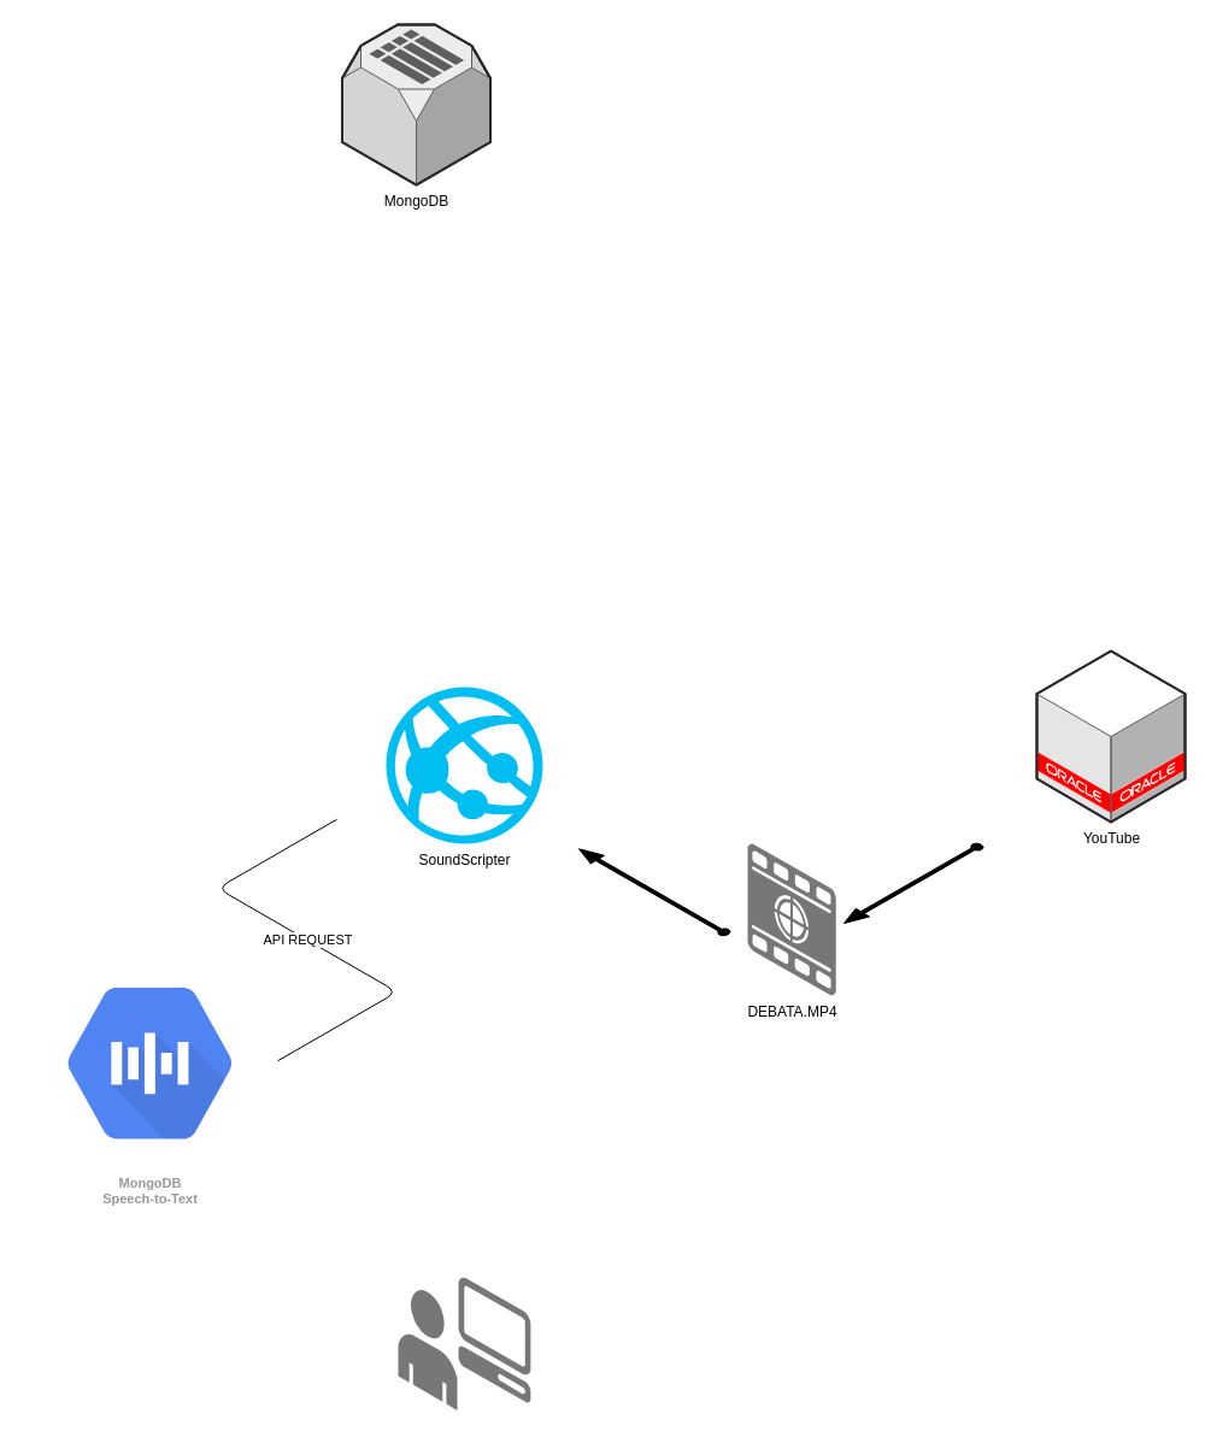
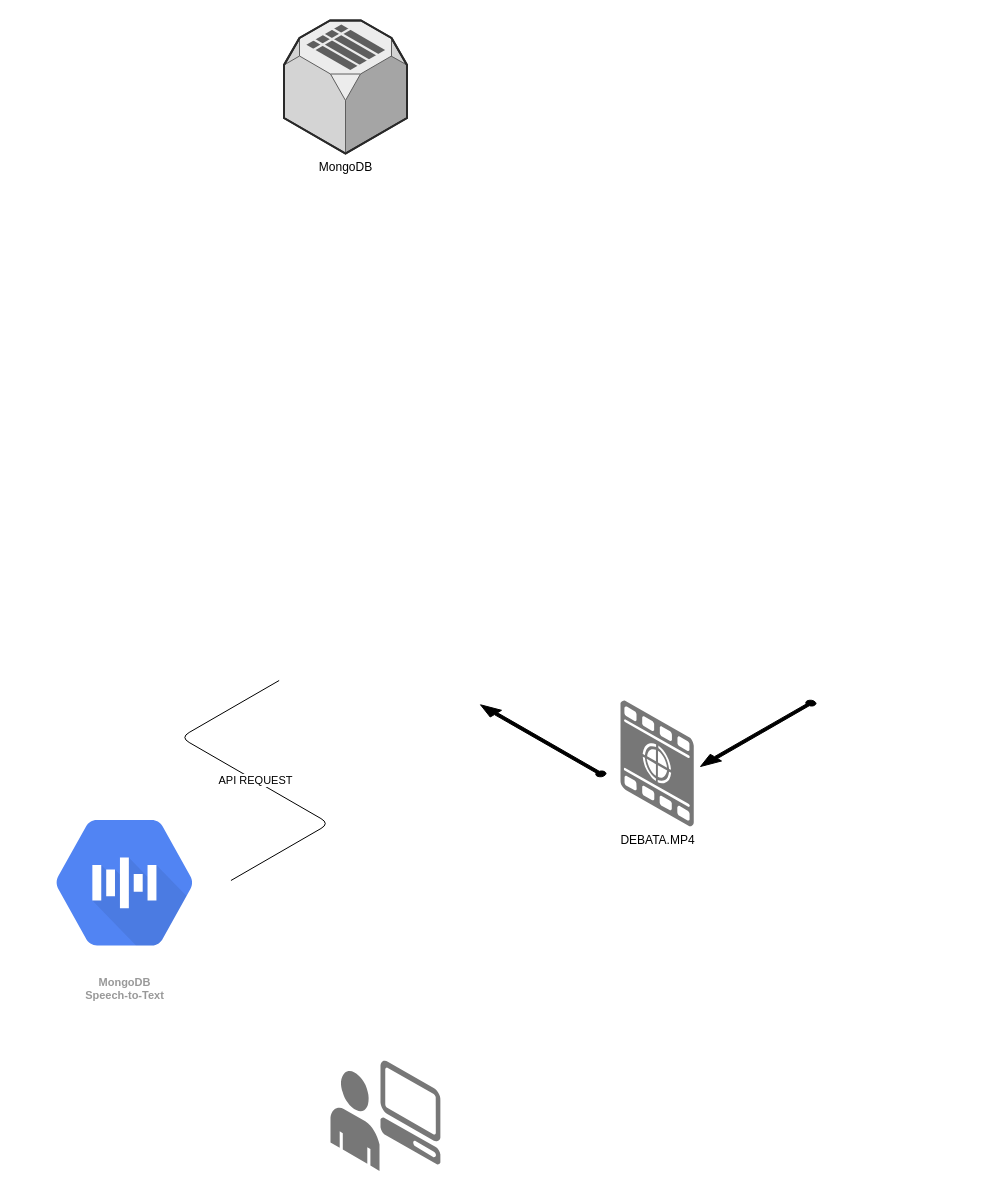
- <mxCell id="5" value="YouTube" style="verticalLabelPosition=bottom;html=1;verticalAlign=top;strokeWidth=1;align=center;outlineConnect=0;dashed=0;outlineConnect=0;shape=mxgraph.aws3d.oracleDataCenter;fillColor=#ffffff;strokeColor=#5E5E5E;aspect=fixed;" vertex="1" parent="1"><mxGeometry x="860" y="540" width="123" height="142" as="geometry" /></mxCell>
- <mxCell id="9" value="SoundScripter" style="verticalLabelPosition=bottom;html=1;verticalAlign=top;align=center;strokeColor=none;fillColor=#00BEF2;shape=mxgraph.azure.azure_website;pointerEvents=1;" vertex="1" parent="1"><mxGeometry x="320" y="570" width="130" height="130" as="geometry" /></mxCell>
